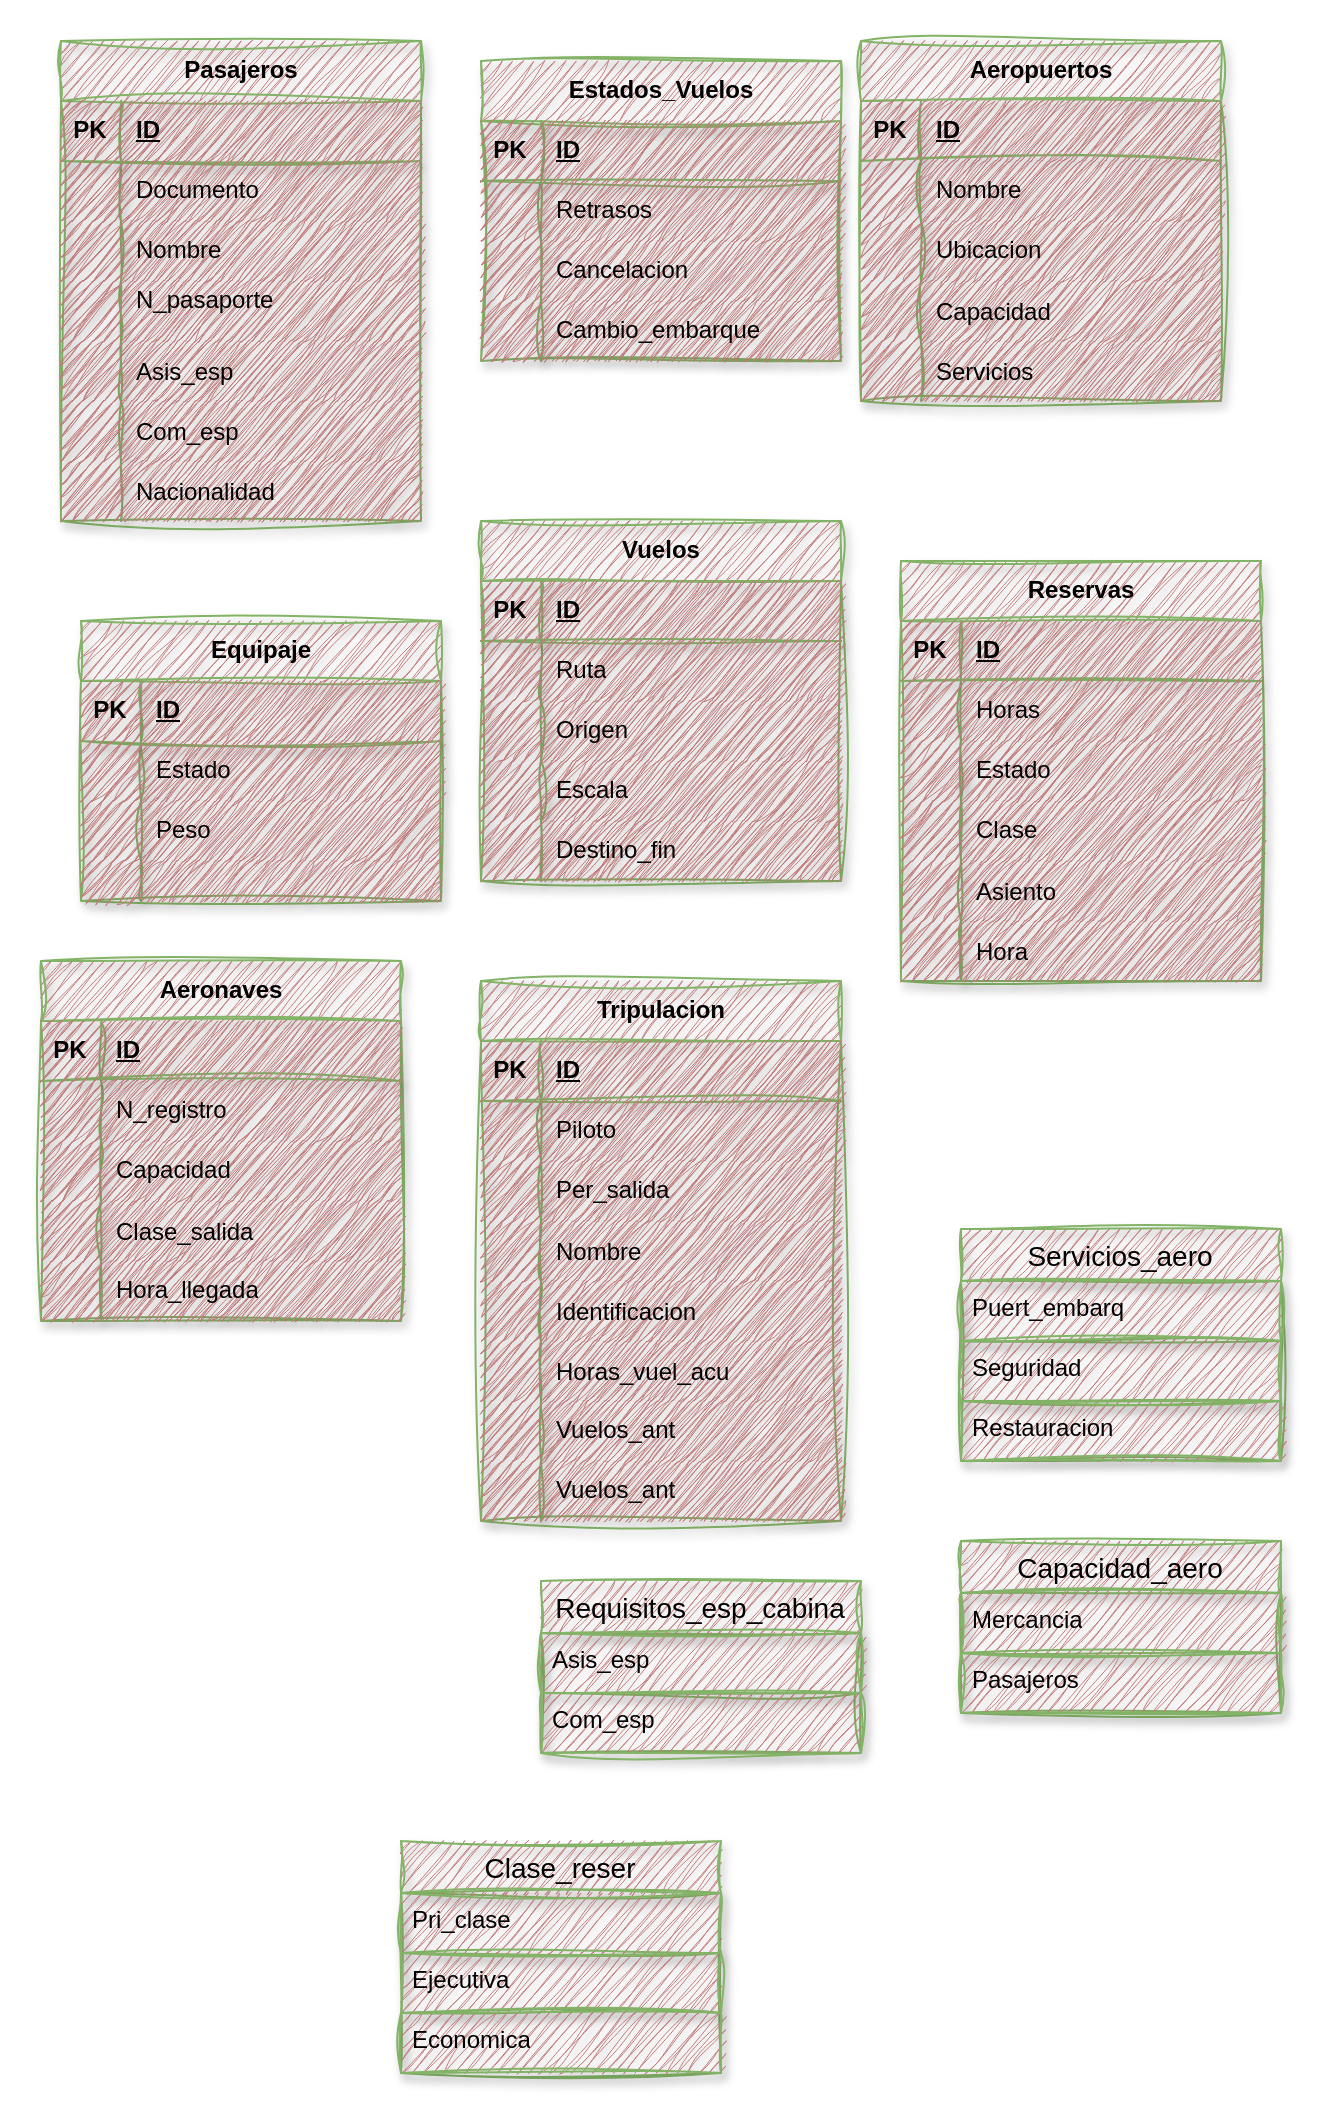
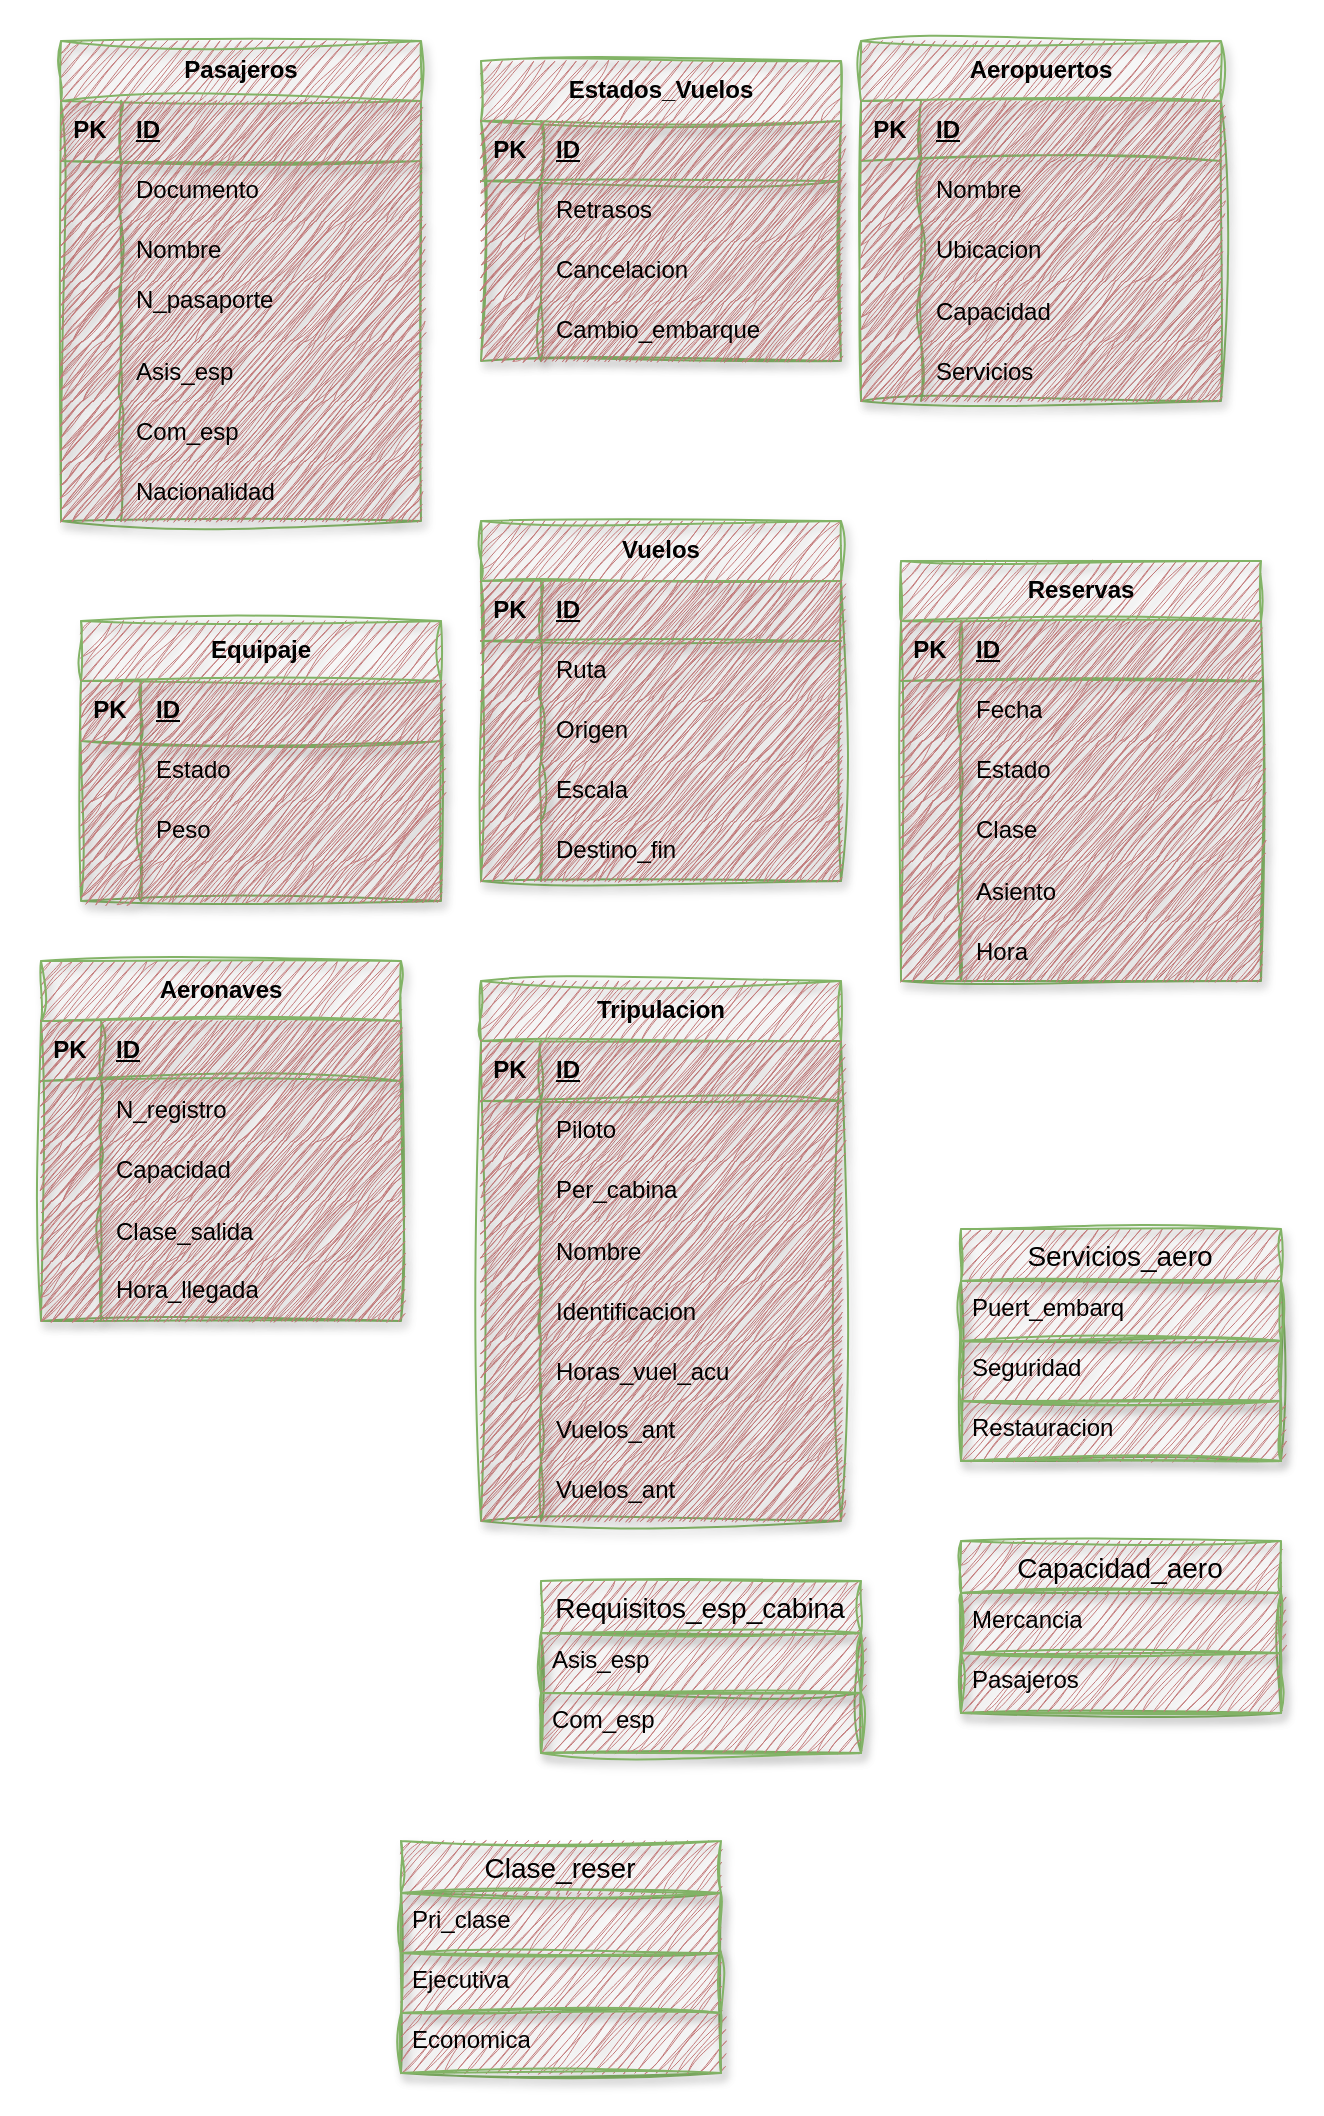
- <mxCell id="84" value="Horas" style="shape=partialRectangle;connectable=0;top=0;left=0;bottom=0;right=0;align=left;spacingLeft=6;overflow=hidden;whiteSpace=wrap;html=1;swimlaneLine=1;shadow=1;swimlaneFillColor=none;fillColor=#C27A7A;strokeColor=#82b366;sketch=1;curveFitting=1;jiggle=2;" vertex="1" parent="82"><mxGeometry x="30" width="150" height="30" as="geometry"><mxRectangle width="150" height="30" as="alternateBounds" /></mxGeometry></mxCell>
+ <mxCell id="84" value="Fecha" style="shape=partialRectangle;connectable=0;top=0;left=0;bottom=0;right=0;align=left;spacingLeft=6;overflow=hidden;whiteSpace=wrap;html=1;swimlaneLine=1;shadow=1;swimlaneFillColor=none;fillColor=#C27A7A;strokeColor=#82b366;sketch=1;curveFitting=1;jiggle=2;" vertex="1" parent="82"><mxGeometry x="30" width="150" height="30" as="geometry"><mxRectangle width="150" height="30" as="alternateBounds" /></mxGeometry></mxCell>
- <mxCell id="46" value="Per_salida" style="shape=partialRectangle;connectable=0;top=0;left=0;bottom=0;right=0;align=left;spacingLeft=6;overflow=hidden;whiteSpace=wrap;html=1;swimlaneLine=1;shadow=1;sketch=1;curveFitting=1;jiggle=2;swimlaneFillColor=none;fillColor=#C27A7A;strokeColor=#82b366;" vertex="1" parent="44"><mxGeometry x="30" width="150" height="30" as="geometry"><mxRectangle width="150" height="30" as="alternateBounds" /></mxGeometry></mxCell>
+ <mxCell id="46" value="Per_cabina" style="shape=partialRectangle;connectable=0;top=0;left=0;bottom=0;right=0;align=left;spacingLeft=6;overflow=hidden;whiteSpace=wrap;html=1;swimlaneLine=1;shadow=1;sketch=1;curveFitting=1;jiggle=2;swimlaneFillColor=none;fillColor=#C27A7A;strokeColor=#82b366;" vertex="1" parent="44"><mxGeometry x="30" width="150" height="30" as="geometry"><mxRectangle width="150" height="30" as="alternateBounds" /></mxGeometry></mxCell>
